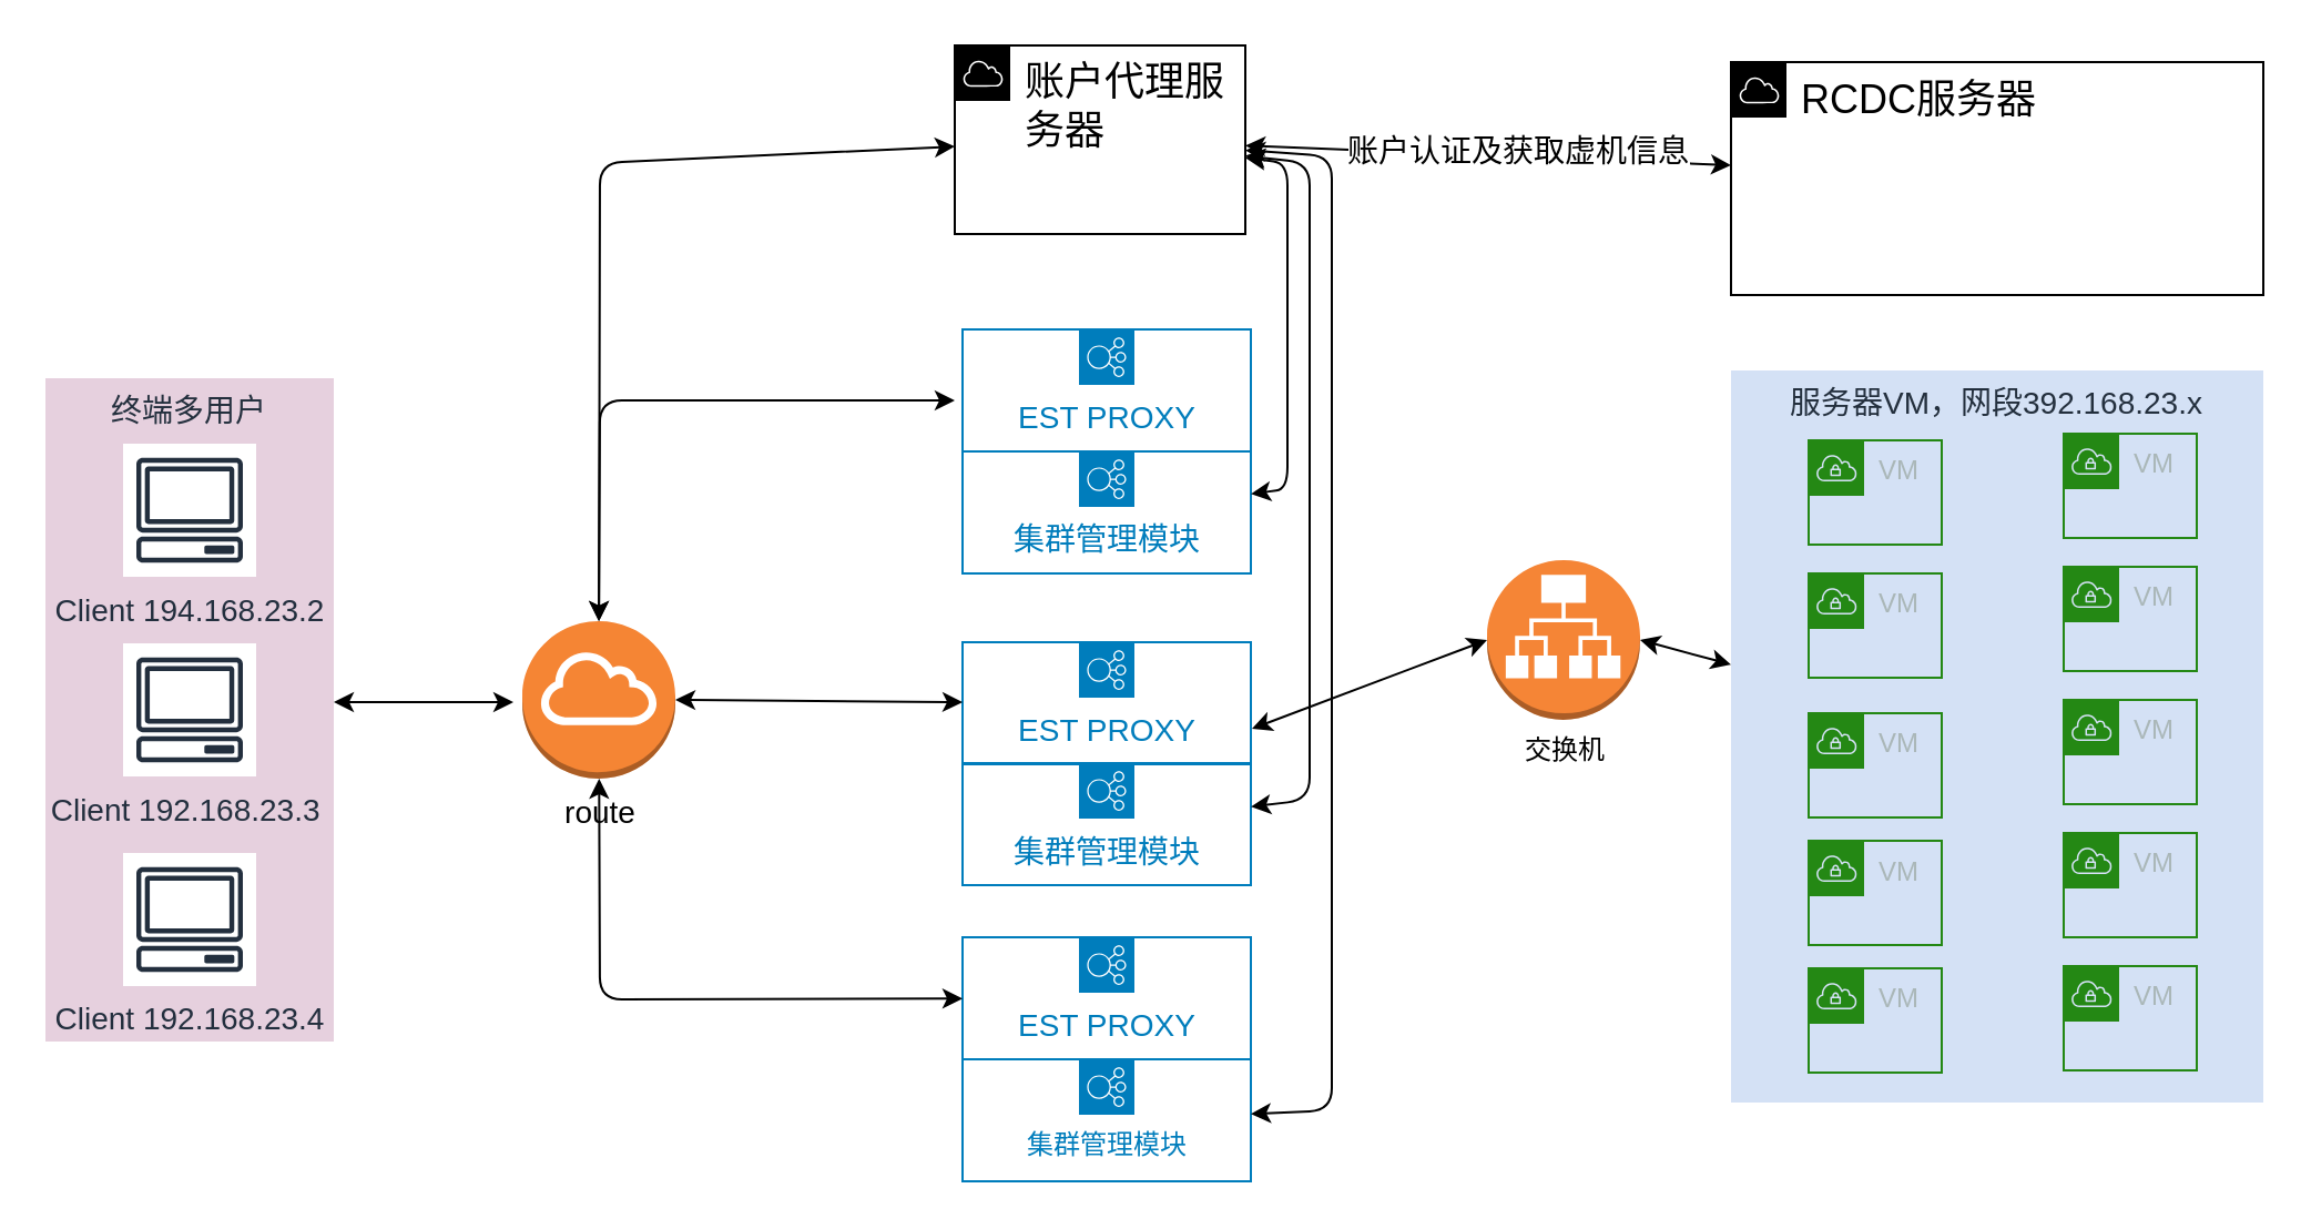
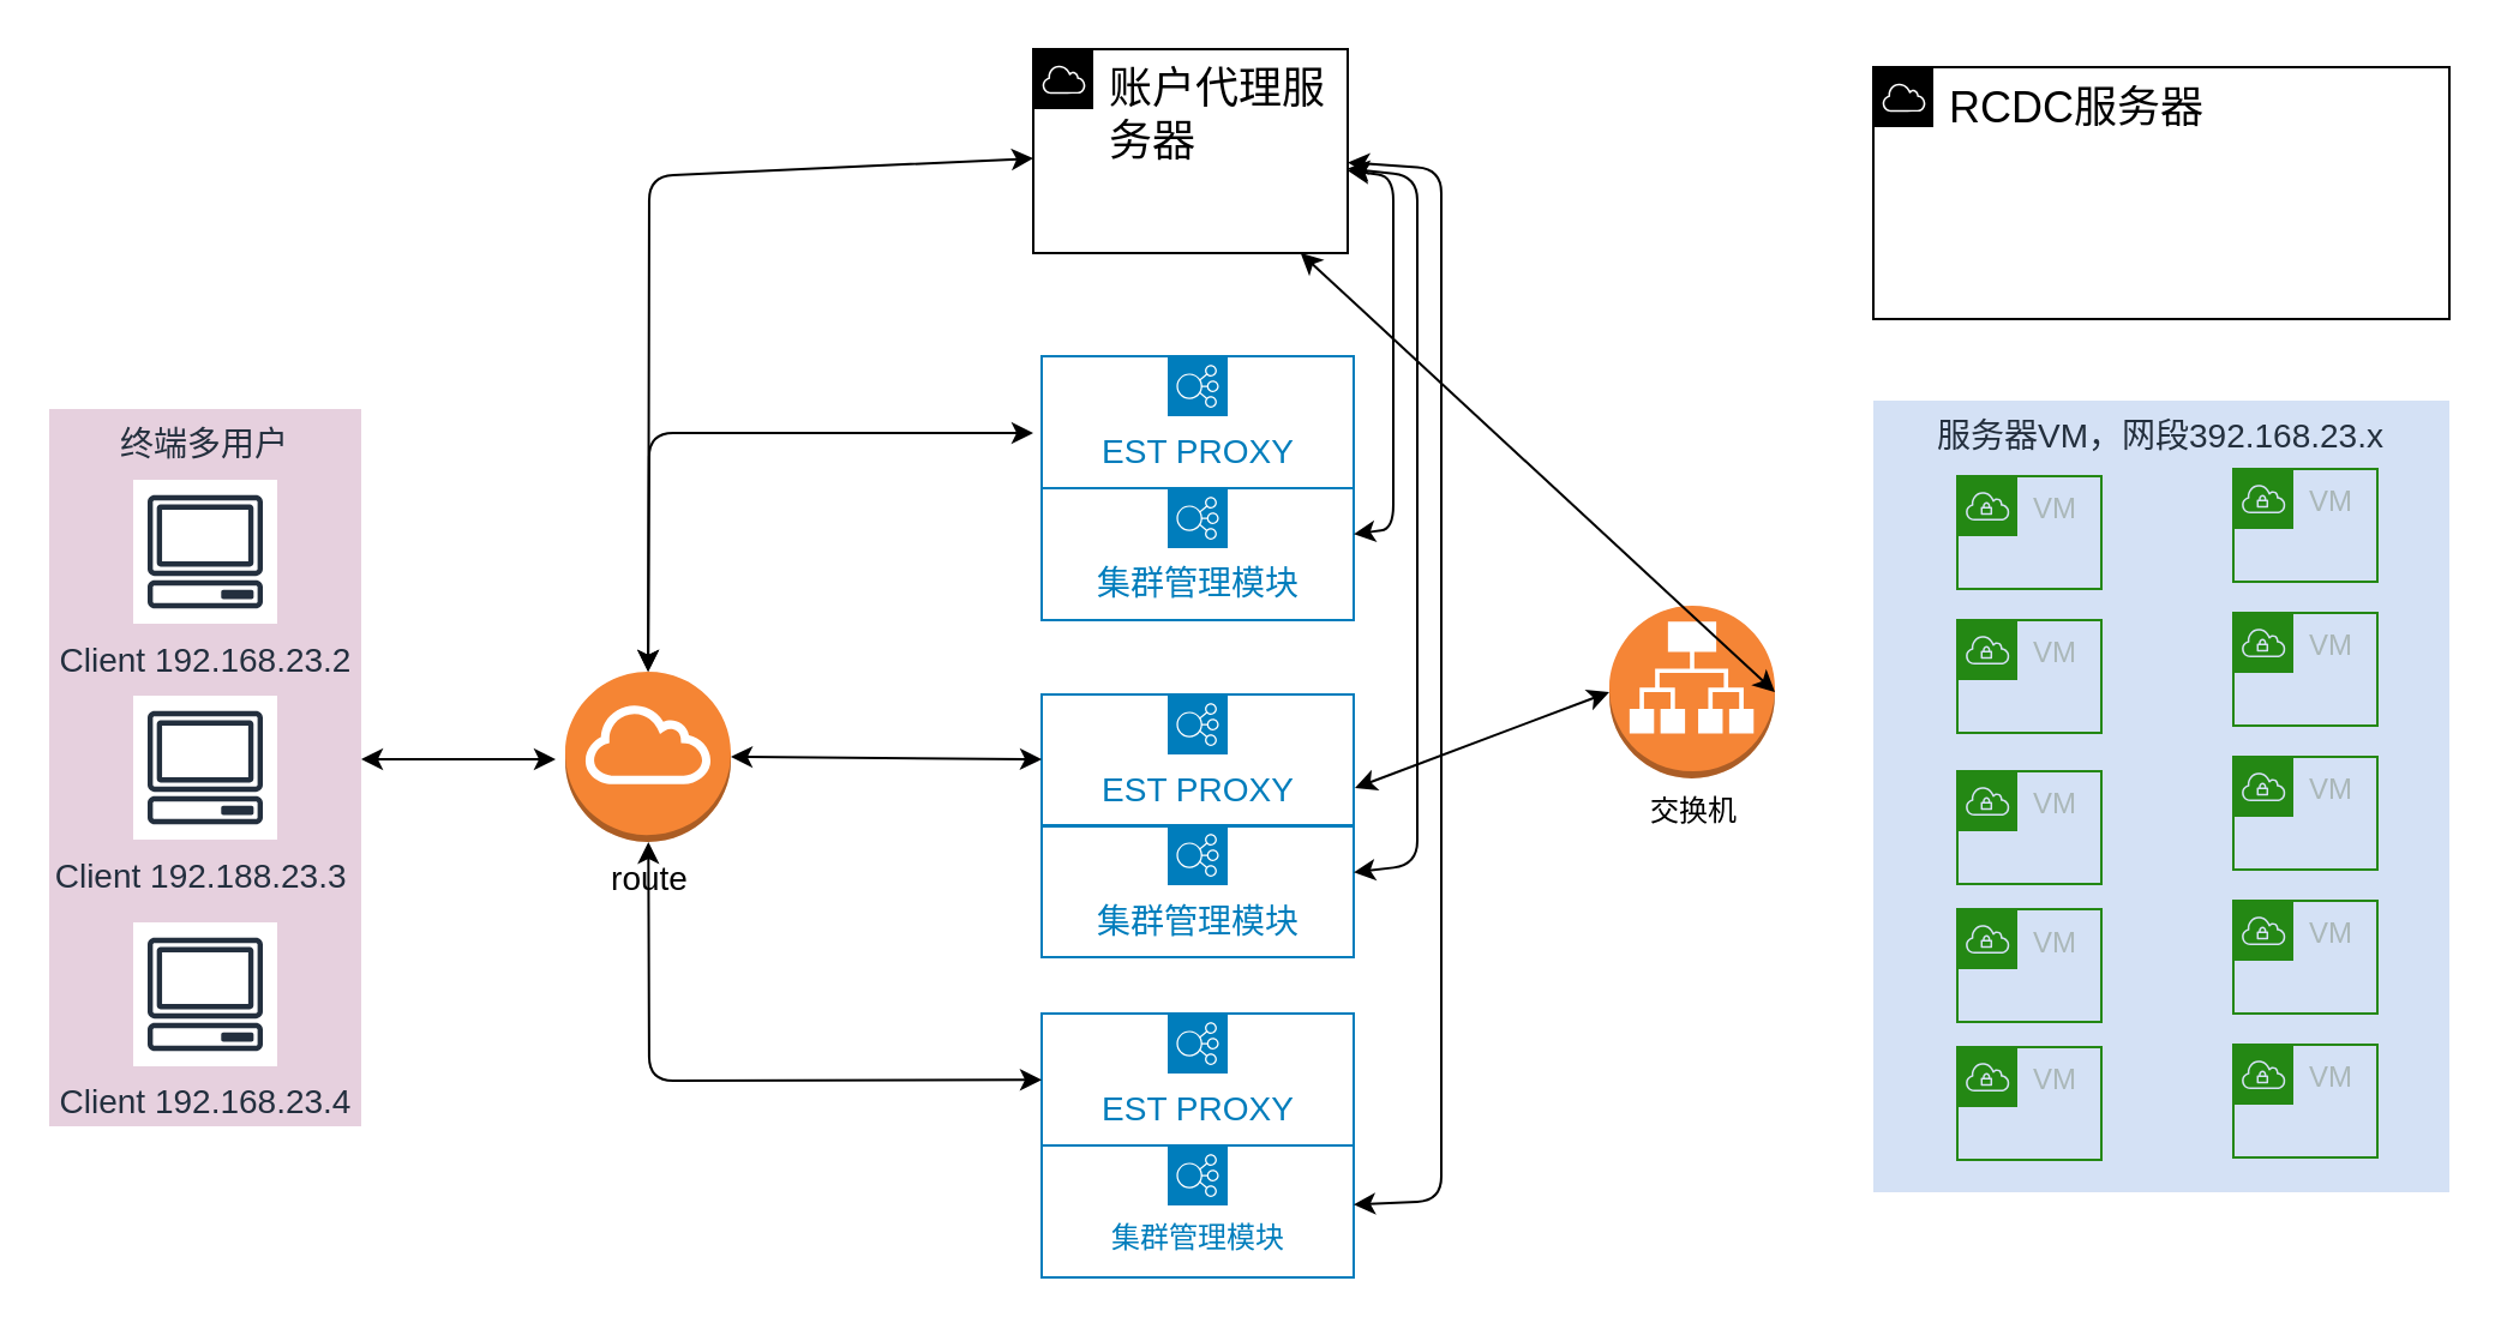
- <mxCell id="32" value="" style="endArrow=classic;startArrow=classic;html=1;entryX=0;entryY=0.443;entryDx=0;entryDy=0;entryPerimeter=0;" edge="1" parent="1" source="23" target="26"><mxGeometry width="50" height="50" relative="1" as="geometry"><mxPoint x="561" y="142.5" as="sourcePoint" /><mxPoint x="631.711" y="92.5" as="targetPoint" /></mxGeometry></mxCell>
- <mxCell id="33" value="账户认证及获取虚机信息" style="text;html=1;resizable=0;points=[];align=center;verticalAlign=middle;labelBackgroundColor=#ffffff;fontSize=14;" vertex="1" connectable="0" parent="32"><mxGeometry x="0.114" y="3" relative="1" as="geometry"><mxPoint as="offset" /></mxGeometry></mxCell>
- <mxCell id="5" value="&lt;font style=&quot;font-size: 14px&quot;&gt;Client 194.168.23.2&lt;/font&gt;" style="outlineConnect=0;fontColor=#232F3E;gradientColor=none;strokeColor=#232F3E;fillColor=#ffffff;dashed=0;verticalLabelPosition=bottom;verticalAlign=top;align=center;html=1;fontSize=12;fontStyle=0;aspect=fixed;shape=mxgraph.aws4.resourceIcon;resIcon=mxgraph.aws4.client;" vertex="1" parent="1"><mxGeometry x="55" y="199.5" width="60" height="60" as="geometry" /></mxCell>
+ <mxCell id="5" value="&lt;font style=&quot;font-size: 14px&quot;&gt;Client 192.168.23.2&lt;/font&gt;" style="outlineConnect=0;fontColor=#232F3E;gradientColor=none;strokeColor=#232F3E;fillColor=#ffffff;dashed=0;verticalLabelPosition=bottom;verticalAlign=top;align=center;html=1;fontSize=12;fontStyle=0;aspect=fixed;shape=mxgraph.aws4.resourceIcon;resIcon=mxgraph.aws4.client;" vertex="1" parent="1"><mxGeometry x="55" y="199.5" width="60" height="60" as="geometry" /></mxCell>
- <mxCell id="19" value="" style="endArrow=classic;startArrow=classic;html=1;exitX=1;exitY=0.5;exitDx=0;exitDy=0;exitPerimeter=0;" edge="1" parent="1" source="13" target="2"><mxGeometry width="50" height="50" relative="1" as="geometry"><mxPoint x="-270" y="567.5" as="sourcePoint" /><mxPoint x="-220" y="517.5" as="targetPoint" /></mxGeometry></mxCell>
+ <mxCell id="19" value="" style="endArrow=classic;startArrow=classic;html=1;exitX=1;exitY=0.5;exitDx=0;exitDy=0;exitPerimeter=0;" edge="1" parent="1" source="13" target="23"><mxGeometry width="50" height="50" relative="1" as="geometry"><mxPoint x="-270" y="567.5" as="sourcePoint" /><mxPoint x="-220" y="517.5" as="targetPoint" /></mxGeometry></mxCell>
- <mxCell id="6" value="&lt;font style=&quot;font-size: 14px&quot;&gt;Client 192.168.23.3&amp;nbsp;&lt;/font&gt;" style="outlineConnect=0;fontColor=#232F3E;gradientColor=none;strokeColor=#232F3E;fillColor=#ffffff;dashed=0;verticalLabelPosition=bottom;verticalAlign=top;align=center;html=1;fontSize=12;fontStyle=0;aspect=fixed;shape=mxgraph.aws4.resourceIcon;resIcon=mxgraph.aws4.client;" vertex="1" parent="1"><mxGeometry x="55" y="289.5" width="60" height="60" as="geometry" /></mxCell>
+ <mxCell id="6" value="&lt;font style=&quot;font-size: 14px&quot;&gt;Client 192.188.23.3&amp;nbsp;&lt;/font&gt;" style="outlineConnect=0;fontColor=#232F3E;gradientColor=none;strokeColor=#232F3E;fillColor=#ffffff;dashed=0;verticalLabelPosition=bottom;verticalAlign=top;align=center;html=1;fontSize=12;fontStyle=0;aspect=fixed;shape=mxgraph.aws4.resourceIcon;resIcon=mxgraph.aws4.client;" vertex="1" parent="1"><mxGeometry x="55" y="289.5" width="60" height="60" as="geometry" /></mxCell>
